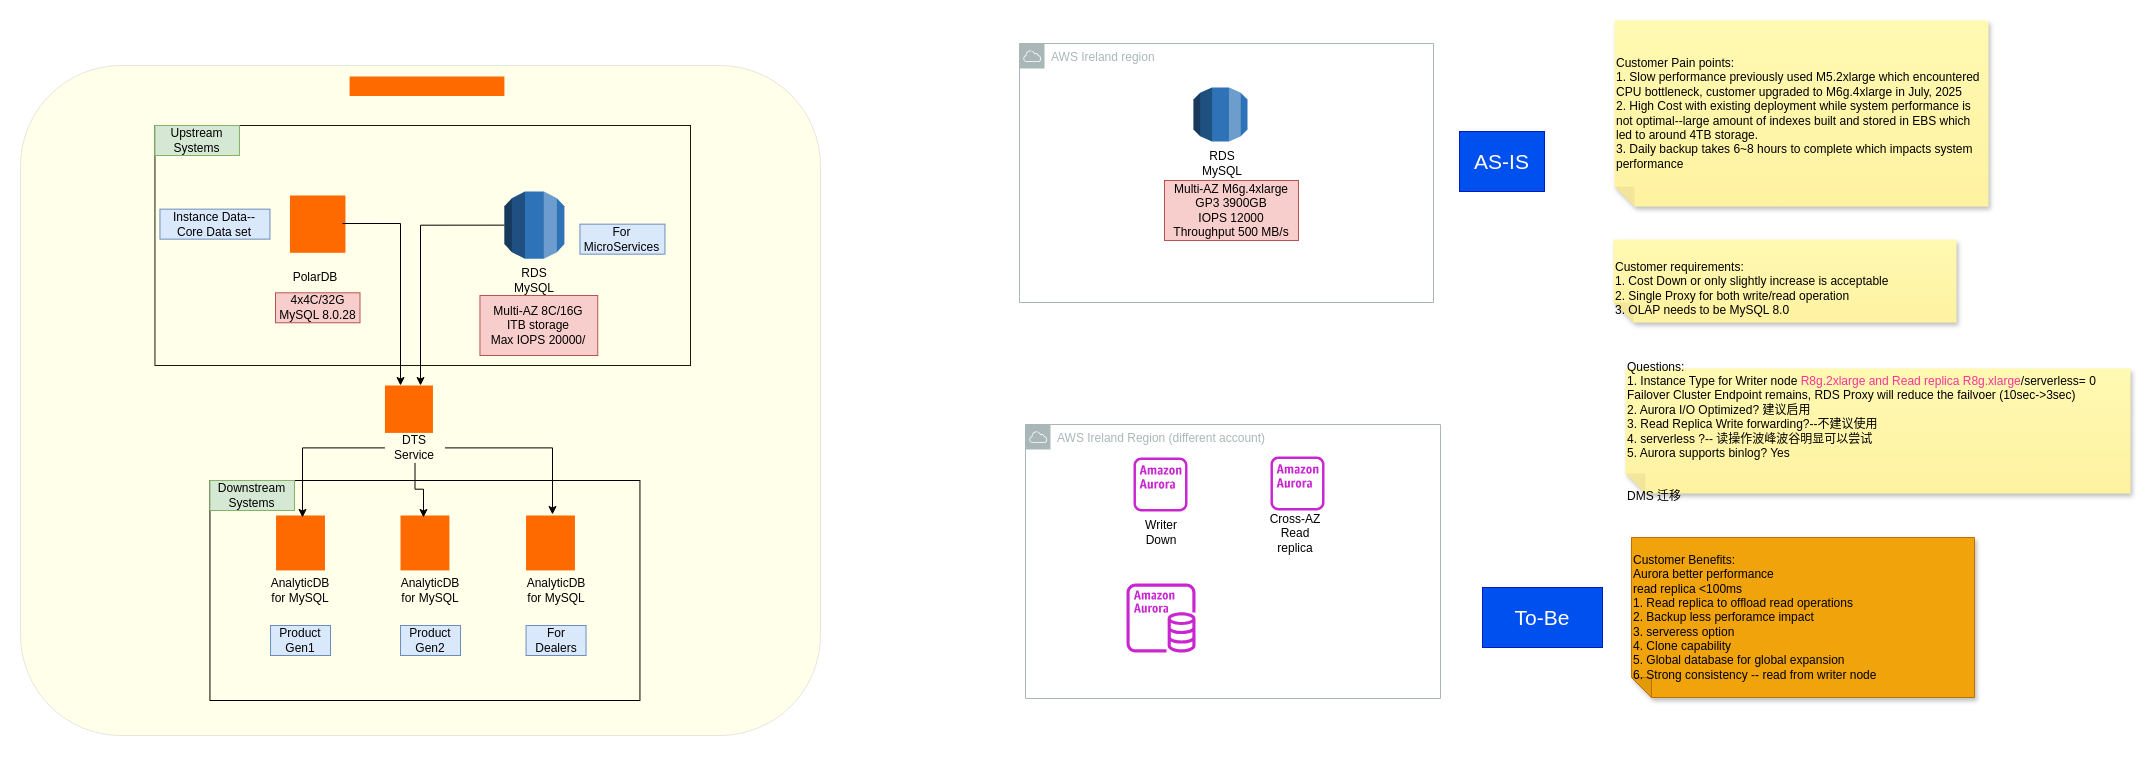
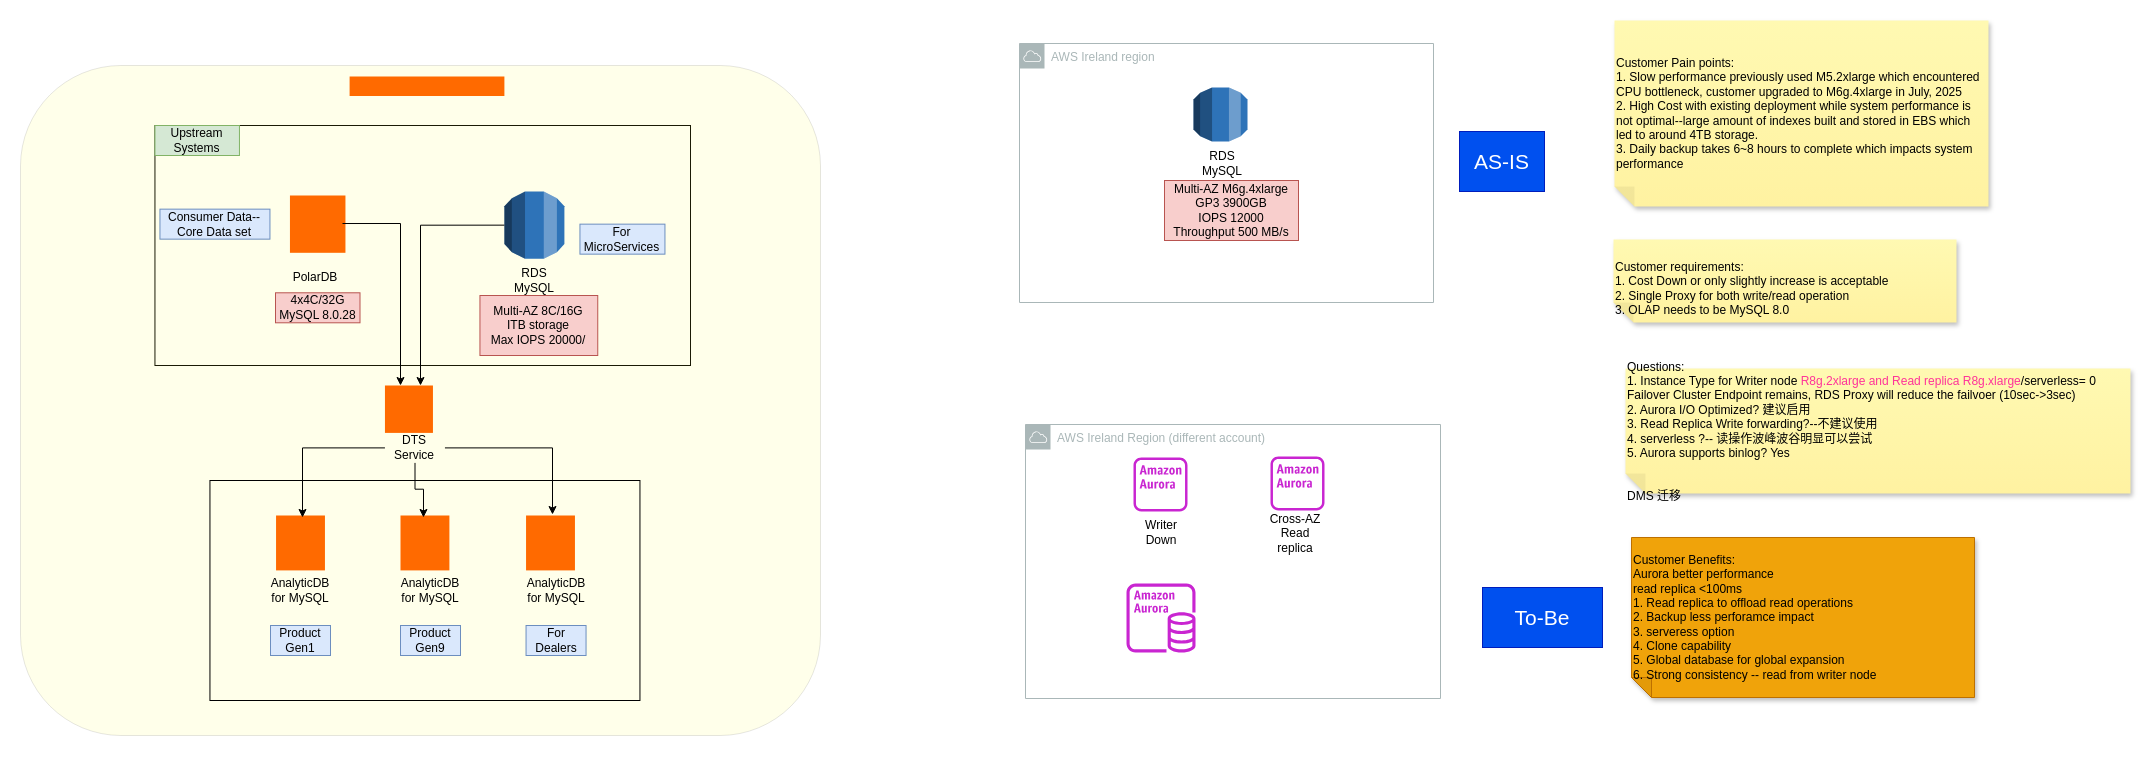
- <mxCell id="26" value="Instance Data--Core Data set" style="text;strokeColor=#6c8ebf;align=center;fillColor=#dae8fc;html=1;verticalAlign=middle;whiteSpace=wrap;rounded=0;" vertex="1" parent="1"><mxGeometry x="159.45" y="208.65" width="110" height="30" as="geometry" /></mxCell>
+ <mxCell id="26" value="Consumer Data--Core Data set" style="text;strokeColor=#6c8ebf;align=center;fillColor=#dae8fc;html=1;verticalAlign=middle;whiteSpace=wrap;rounded=0;" vertex="1" parent="1"><mxGeometry x="159.45" y="208.65" width="110" height="30" as="geometry" /></mxCell>
- <mxCell id="25" value="Downstream Systems" style="text;strokeColor=#82b366;align=center;fillColor=#d5e8d4;html=1;verticalAlign=middle;whiteSpace=wrap;rounded=0;" vertex="1" parent="1"><mxGeometry x="209.45" y="480" width="84.5" height="30" as="geometry" /></mxCell>
- <mxCell id="23" value="Product Gen2" style="text;strokeColor=#6c8ebf;align=center;fillColor=#dae8fc;html=1;verticalAlign=middle;whiteSpace=wrap;rounded=0;" vertex="1" parent="1"><mxGeometry x="400" y="625" width="60" height="30" as="geometry" /></mxCell>
+ <mxCell id="23" value="Product Gen9" style="text;strokeColor=#6c8ebf;align=center;fillColor=#dae8fc;html=1;verticalAlign=middle;whiteSpace=wrap;rounded=0;" vertex="1" parent="1"><mxGeometry x="400" y="625" width="60" height="30" as="geometry" /></mxCell>
